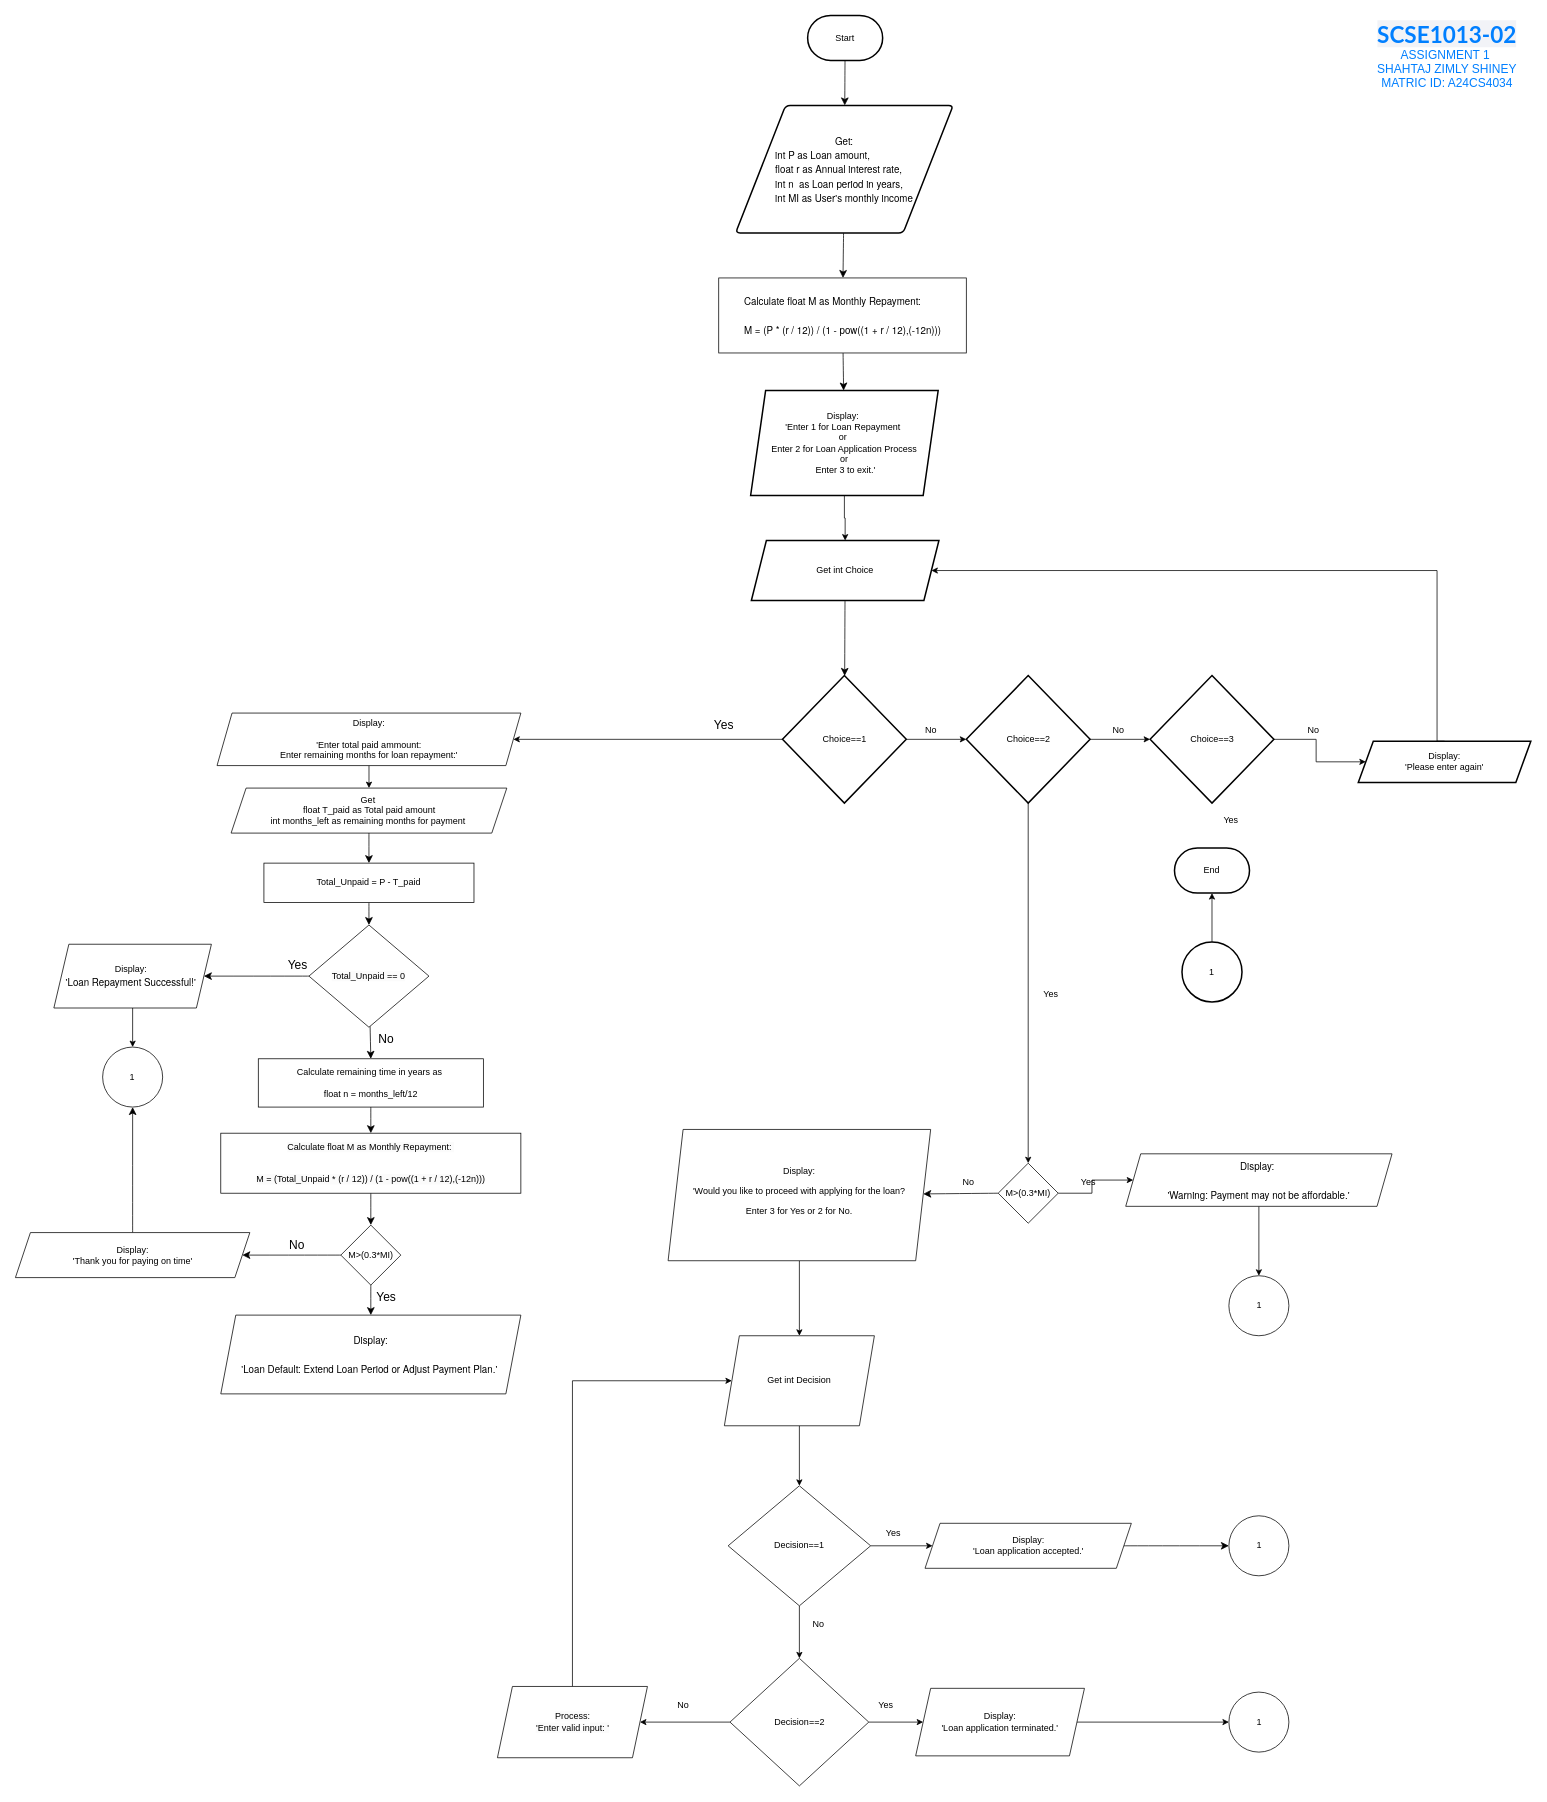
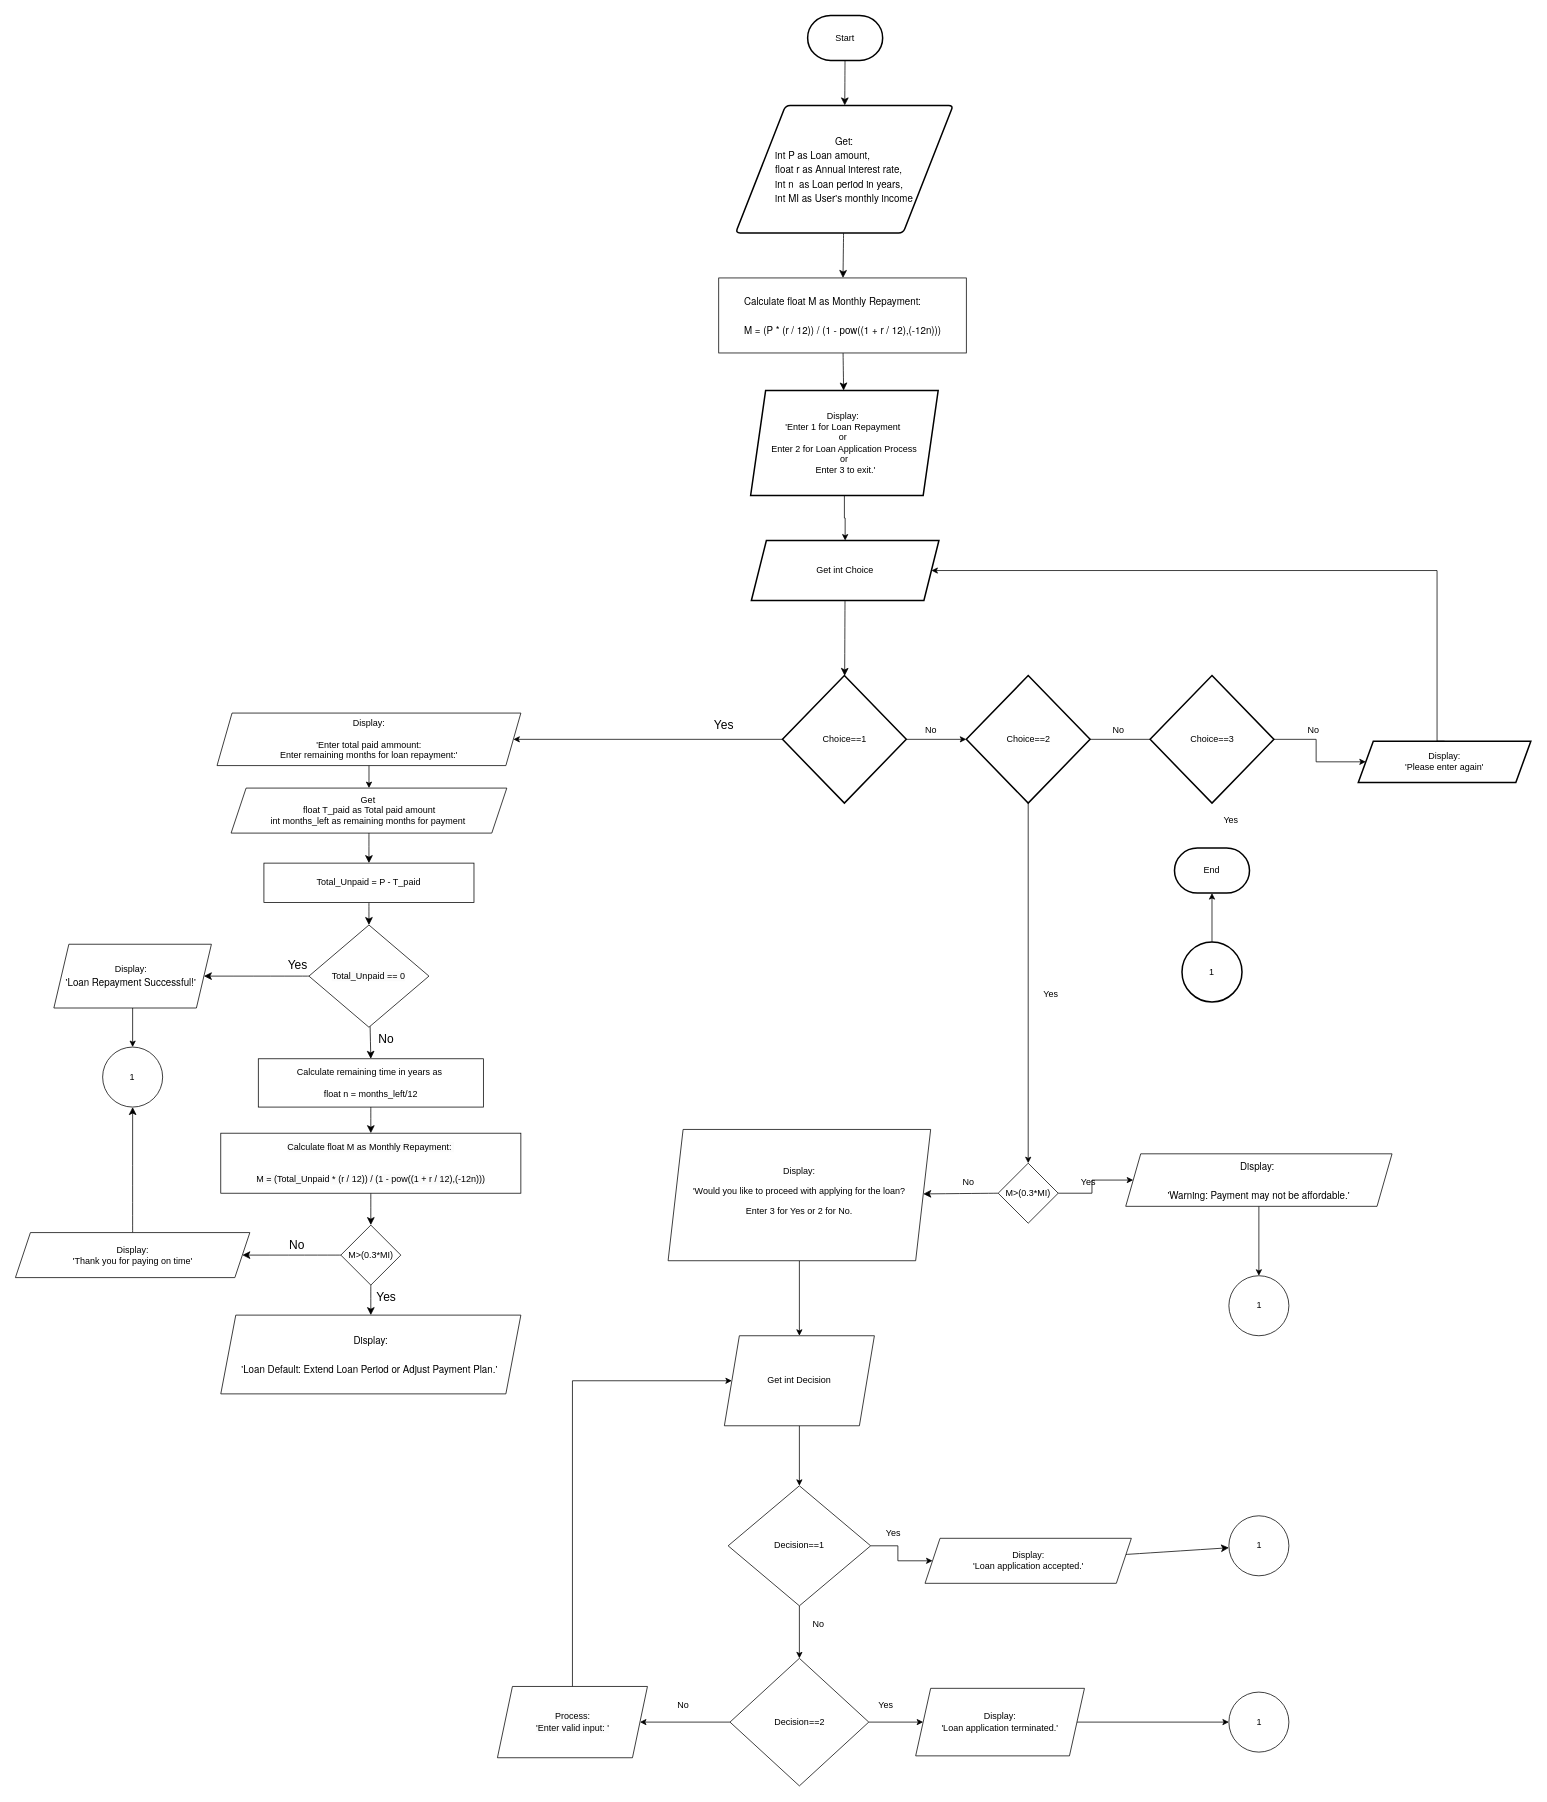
- <mxCell id="87" value="&lt;h1 style=&quot;box-sizing: border-box; margin-top: 0px; margin-bottom: 0px; line-height: 1.2; font-size: 1.875rem; font-family: Lato; text-align: left; text-wrap: wrap; background-color: rgb(242, 243, 247);&quot; id=&quot;yui_3_18_1_1_1729052477000_67&quot; class=&quot;h2&quot;&gt;&lt;font color=&quot;#007fff&quot;&gt;SCSE1013-02&lt;/font&gt;&lt;/h1&gt;&lt;font color=&quot;#007fff&quot;&gt;ASSIGNMENT 1&amp;nbsp;&lt;/font&gt;&lt;div&gt;&lt;font color=&quot;#007fff&quot;&gt;SHAHTAJ ZIMLY SHINEY&lt;/font&gt;&lt;/div&gt;&lt;div&gt;&lt;font color=&quot;#007fff&quot;&gt;MATRIC ID: A24CS4034&lt;/font&gt;&lt;/div&gt;" style="text;html=1;align=center;verticalAlign=middle;resizable=0;points=[];autosize=1;strokeColor=none;fillColor=none;fontSize=16;" vertex="1" parent="1"><mxGeometry x="1826" y="20" width="204" height="106" as="geometry" /></mxCell>
- <mxCell id="31" value="" style="edgeStyle=orthogonalEdgeStyle;rounded=0;orthogonalLoop=1;jettySize=auto;html=1;" edge="1" parent="1" source="33" target="35"><mxGeometry relative="1" as="geometry" /></mxCell>
+ <mxCell id="31" value="" style="edgeStyle=orthogonalEdgeStyle;rounded=0;orthogonalLoop=1;jettySize=auto;html=1;endArrow=none;" edge="1" parent="1" source="33" target="35"><mxGeometry relative="1" as="geometry" /></mxCell>
- <mxCell id="40" value="Display:&lt;div&gt;'Loan application accepted.'&lt;/div&gt;" style="shape=parallelogram;perimeter=parallelogramPerimeter;whiteSpace=wrap;html=1;fixedSize=1;" vertex="1" parent="1"><mxGeometry x="1232.5" y="2030" width="275" height="60" as="geometry" /></mxCell>
+ <mxCell id="40" value="Display:&lt;div&gt;'Loan application accepted.'&lt;/div&gt;" style="shape=parallelogram;perimeter=parallelogramPerimeter;whiteSpace=wrap;html=1;fixedSize=1;" vertex="1" parent="1"><mxGeometry x="1232.5" y="2050" width="275" height="60" as="geometry" /></mxCell>
